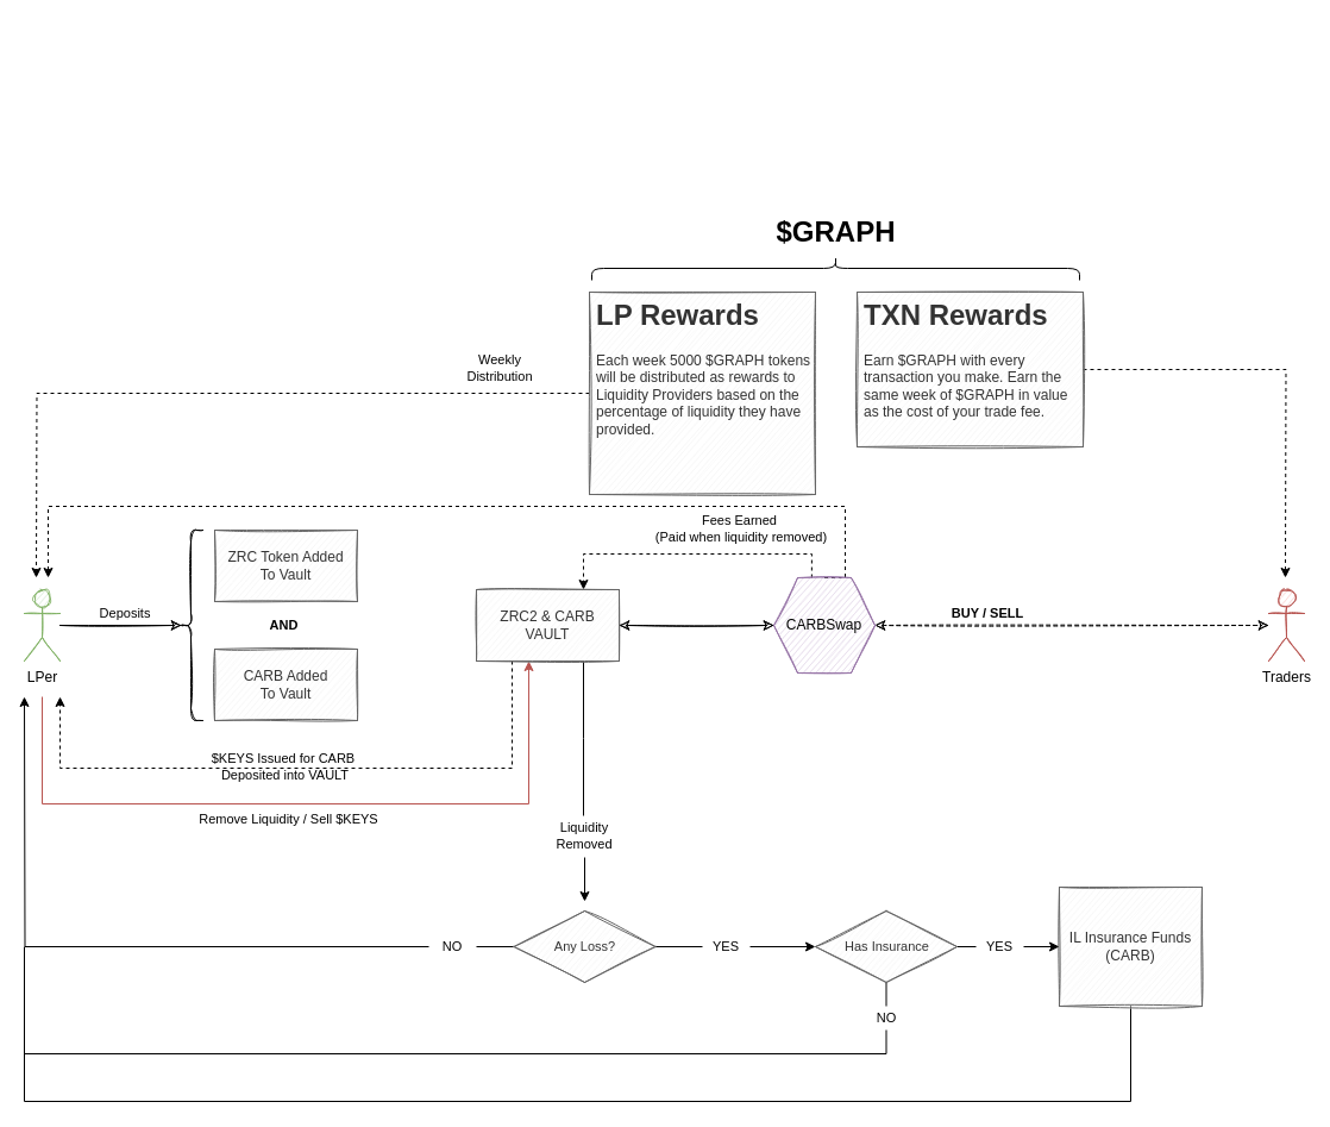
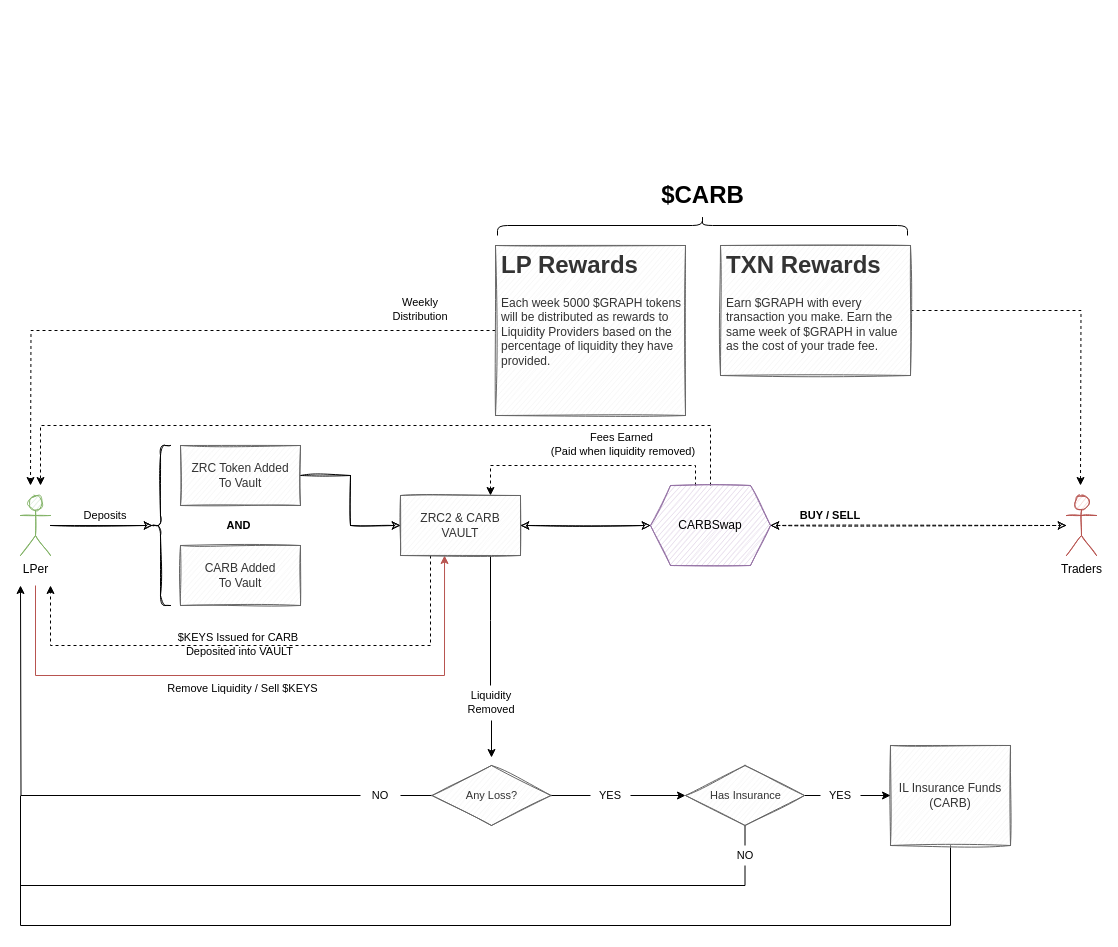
- <mxCell id="49" value="$GRAPH" style="text;strokeColor=none;fillColor=none;html=1;fontSize=24;fontStyle=1;verticalAlign=middle;align=center;" vertex="1" parent="1"><mxGeometry x="652" y="175" width="100" height="40" as="geometry" /></mxCell>
+ <mxCell id="49" value="$CARB" style="text;strokeColor=none;fillColor=none;html=1;fontSize=24;fontStyle=1;verticalAlign=middle;align=center;" vertex="1" parent="1"><mxGeometry x="652" y="175" width="100" height="40" as="geometry" /></mxCell>
+ <mxCell id="2" style="edgeStyle=orthogonalEdgeStyle;rounded=0;sketch=1;orthogonalLoop=1;jettySize=auto;html=1;exitX=1;exitY=0.5;exitDx=0;exitDy=0;entryX=0;entryY=0.5;entryDx=0;entryDy=0;fontSize=11;" parent="1" source="3" target="20" edge="1"><mxGeometry relative="1" as="geometry" /></mxCell>
- <mxCell id="7" value="CARBSwap" style="shape=hexagon;perimeter=hexagonPerimeter2;whiteSpace=wrap;html=1;fixedSize=1;sketch=1;fillColor=#e1d5e7;strokeColor=#9673a6;shadow=0;rounded=0;" parent="1" vertex="1"><mxGeometry x="650" y="485" width="85" height="80" as="geometry" /></mxCell>
+ <mxCell id="7" value="CARBSwap" style="shape=hexagon;perimeter=hexagonPerimeter2;whiteSpace=wrap;html=1;fixedSize=1;sketch=1;fillColor=#e1d5e7;strokeColor=#9673a6;shadow=0;rounded=0;" parent="1" vertex="1"><mxGeometry x="650" y="485" width="120" height="80" as="geometry" /></mxCell>
